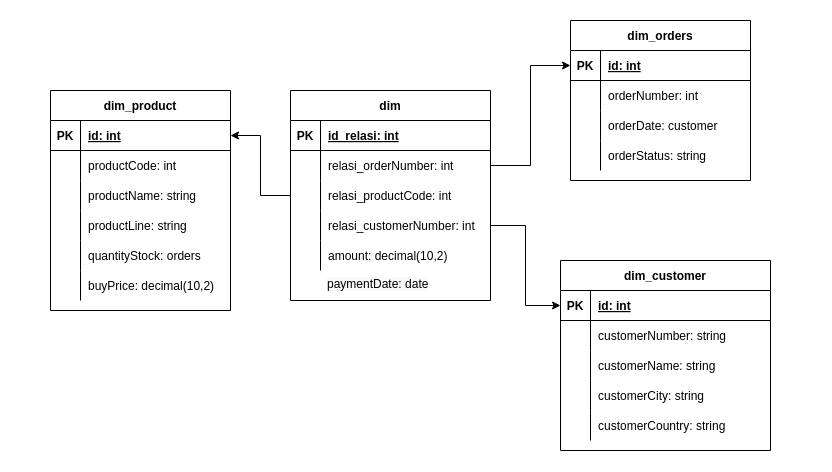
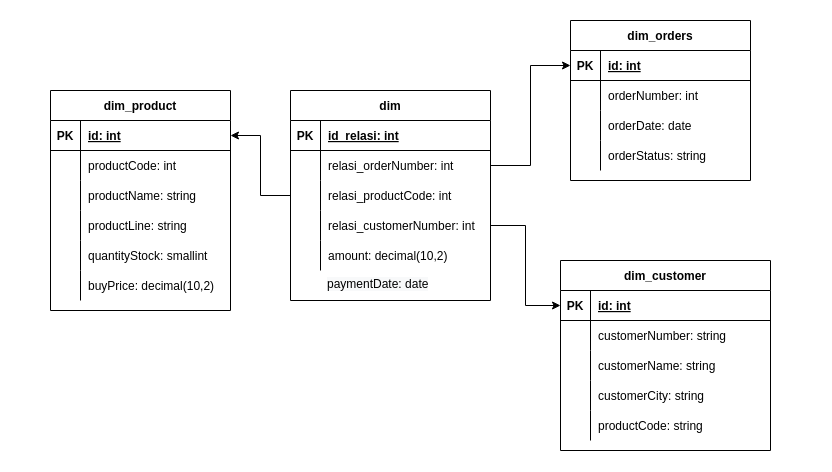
- <mxCell id="52" value="orderDate: customer" style="shape=partialRectangle;connectable=0;fillColor=none;top=0;left=0;bottom=0;right=0;align=left;spacingLeft=6;overflow=hidden;" vertex="1" parent="50"><mxGeometry x="30" width="150" height="30" as="geometry"><mxRectangle width="150" height="30" as="alternateBounds" /></mxGeometry></mxCell>
+ <mxCell id="52" value="orderDate: date" style="shape=partialRectangle;connectable=0;fillColor=none;top=0;left=0;bottom=0;right=0;align=left;spacingLeft=6;overflow=hidden;" vertex="1" parent="50"><mxGeometry x="30" width="150" height="30" as="geometry"><mxRectangle width="150" height="30" as="alternateBounds" /></mxGeometry></mxCell>
- <mxCell id="17" value="quantityStock: orders" style="shape=partialRectangle;connectable=0;fillColor=none;top=0;left=0;bottom=0;right=0;align=left;spacingLeft=6;overflow=hidden;" vertex="1" parent="15"><mxGeometry x="30" width="150" height="30" as="geometry"><mxRectangle width="150" height="30" as="alternateBounds" /></mxGeometry></mxCell>
+ <mxCell id="17" value="quantityStock: smallint" style="shape=partialRectangle;connectable=0;fillColor=none;top=0;left=0;bottom=0;right=0;align=left;spacingLeft=6;overflow=hidden;" vertex="1" parent="15"><mxGeometry x="30" width="150" height="30" as="geometry"><mxRectangle width="150" height="30" as="alternateBounds" /></mxGeometry></mxCell>
- <mxCell id="74" value="customerCountry: string" style="shape=partialRectangle;connectable=0;fillColor=none;top=0;left=0;bottom=0;right=0;align=left;spacingLeft=6;overflow=hidden;" vertex="1" parent="72"><mxGeometry x="30" width="180" height="30" as="geometry"><mxRectangle width="180" height="30" as="alternateBounds" /></mxGeometry></mxCell>
+ <mxCell id="74" value="productCode: string" style="shape=partialRectangle;connectable=0;fillColor=none;top=0;left=0;bottom=0;right=0;align=left;spacingLeft=6;overflow=hidden;" vertex="1" parent="72"><mxGeometry x="30" width="180" height="30" as="geometry"><mxRectangle width="180" height="30" as="alternateBounds" /></mxGeometry></mxCell>
